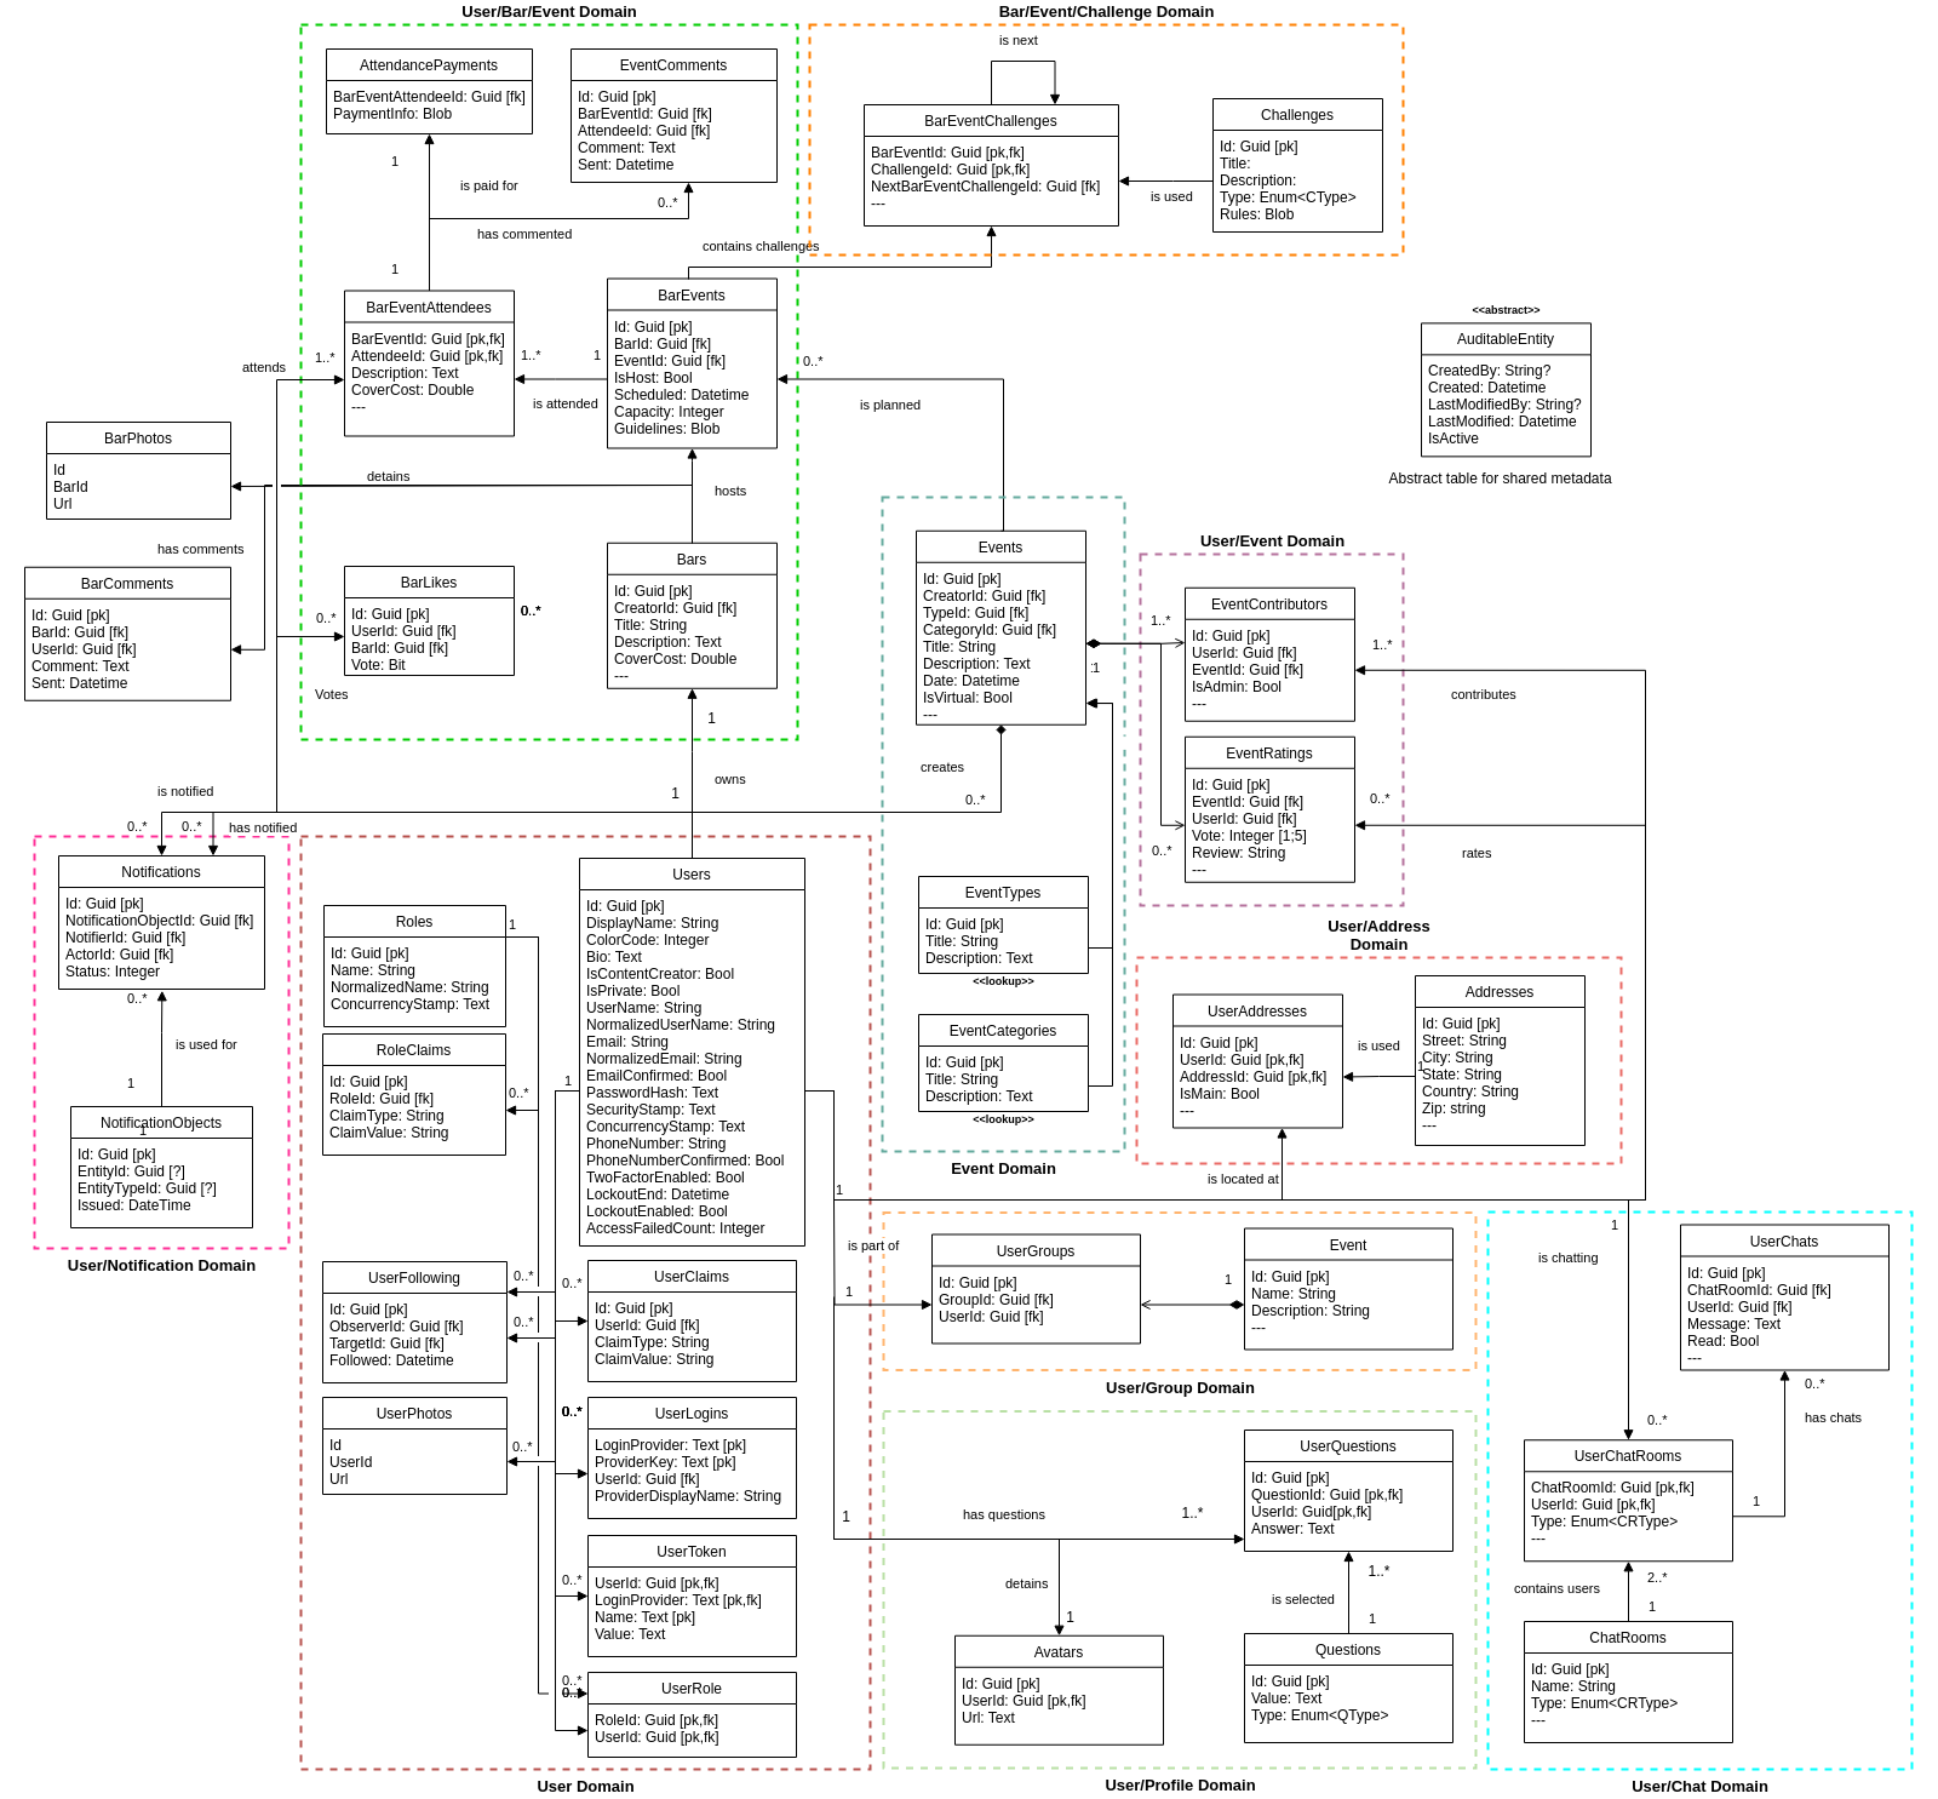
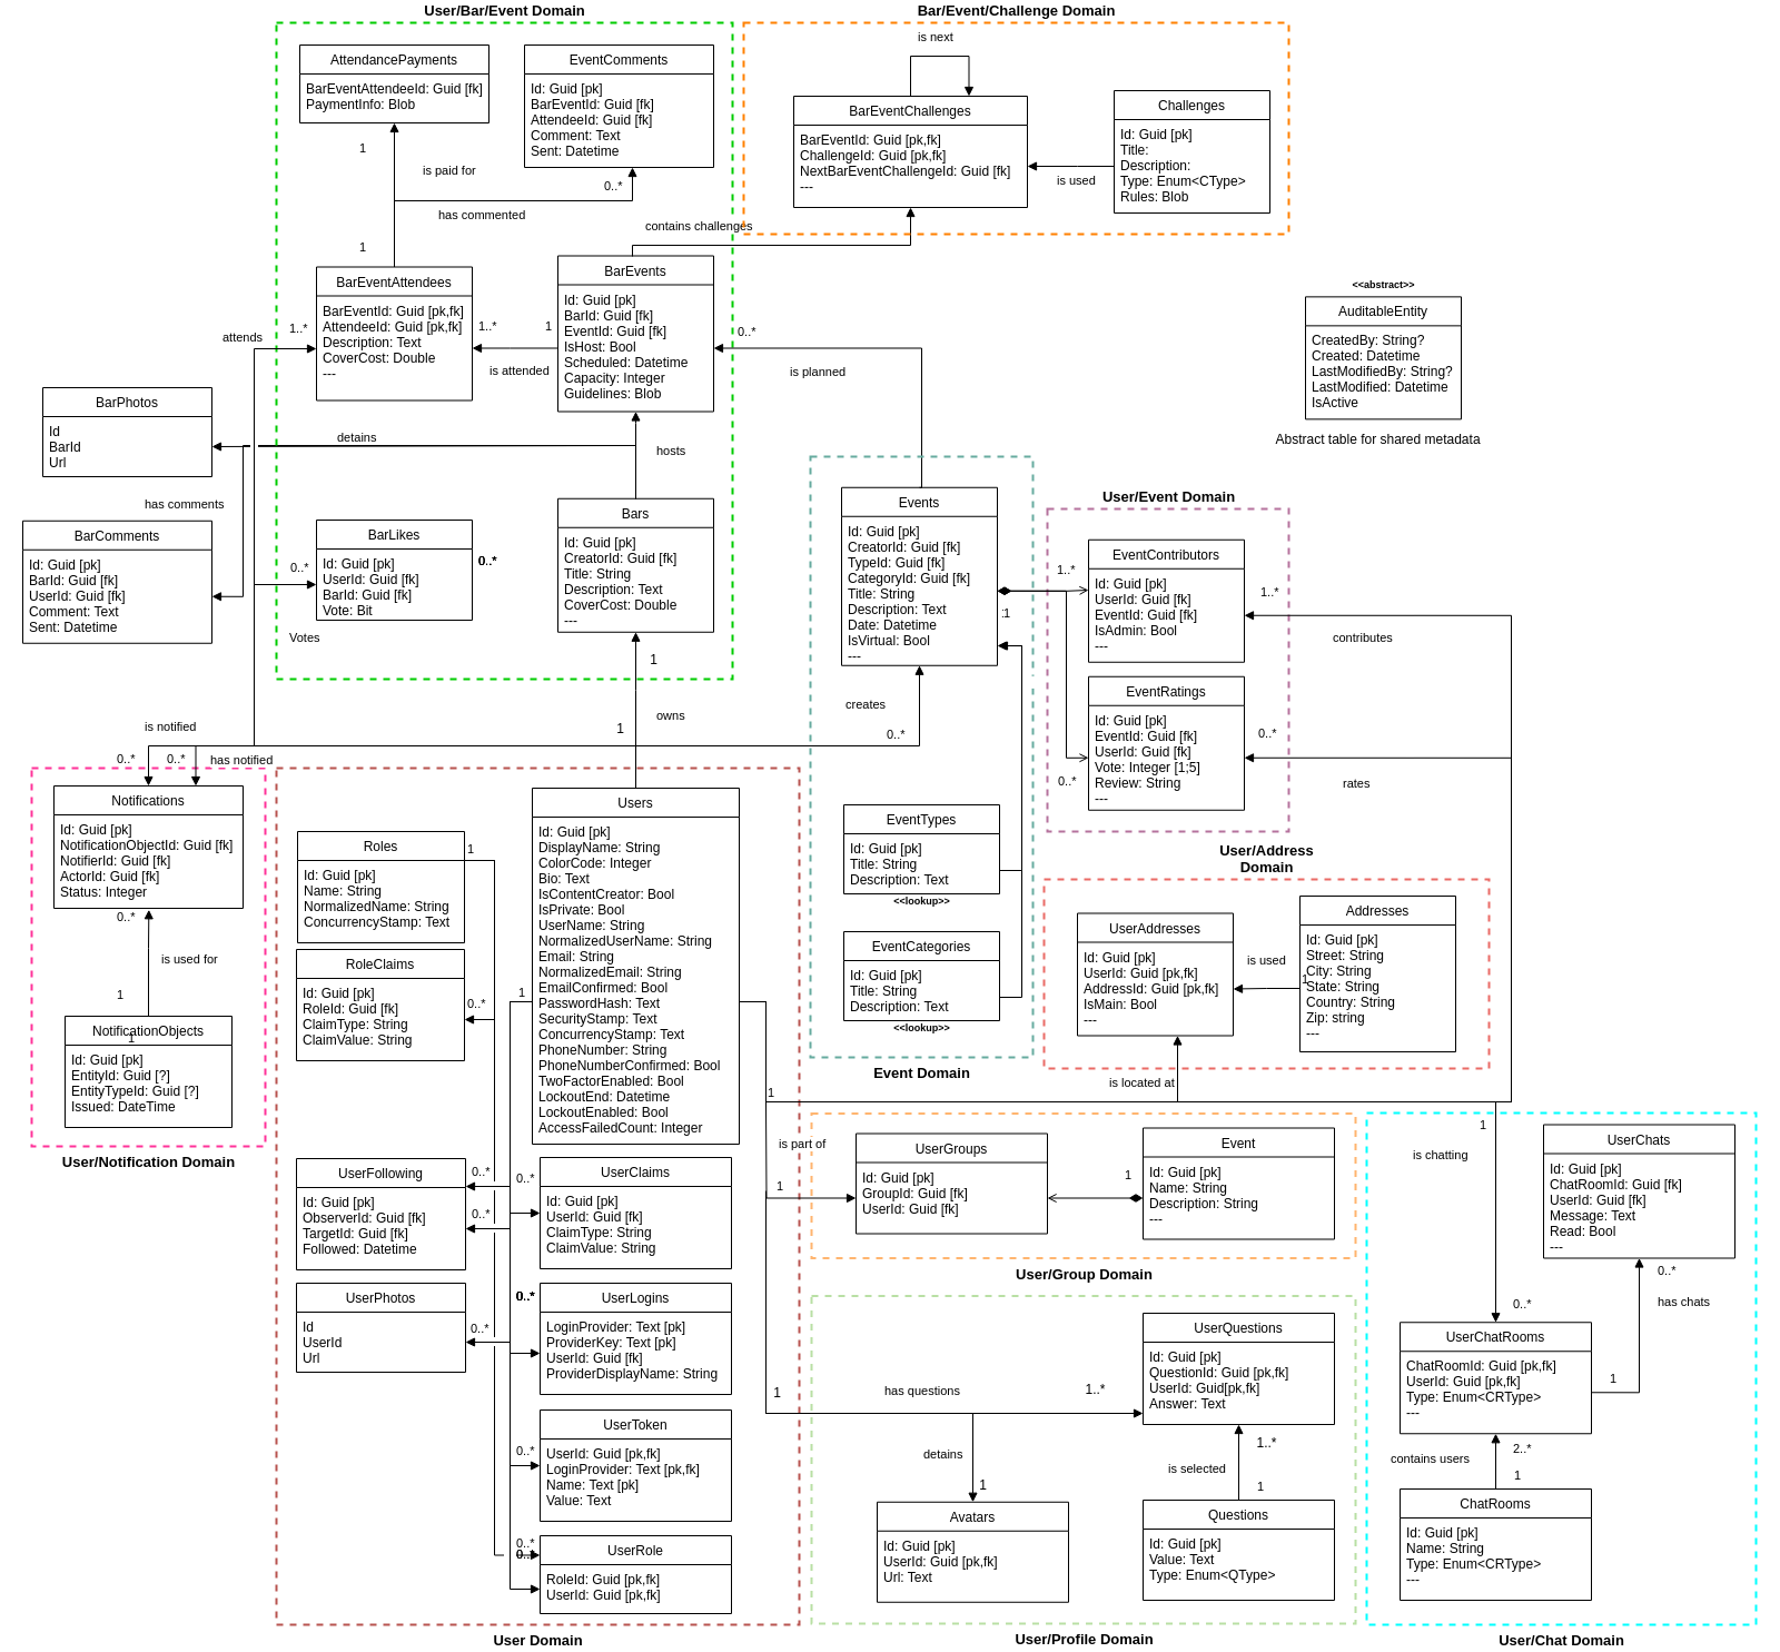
- <mxCell id="33" value="creates" style="endArrow=diamond;endFill=1;html=1;align=left;verticalAlign=top;rounded=0;exitX=0.5;exitY=0;exitDx=0;exitDy=0;edgeStyle=orthogonalEdgeStyle;entryX=0.5;entryY=1;entryDx=0;entryDy=0;" parent="1" source="29" target="31" edge="1"><mxGeometry x="0.232" y="50" relative="1" as="geometry"><mxPoint x="768" y="656" as="sourcePoint" /><mxPoint x="828" y="680" as="targetPoint" /><mxPoint as="offset" /><Array as="points"><mxPoint x="571" y="670" /><mxPoint x="826" y="670" /></Array></mxGeometry></mxCell>
+ <mxCell id="33" value="creates" style="endArrow=block;endFill=1;html=1;align=left;verticalAlign=top;rounded=0;exitX=0.5;exitY=0;exitDx=0;exitDy=0;edgeStyle=orthogonalEdgeStyle;entryX=0.5;entryY=1;entryDx=0;entryDy=0;" parent="1" source="29" target="31" edge="1"><mxGeometry x="0.232" y="50" relative="1" as="geometry"><mxPoint x="768" y="656" as="sourcePoint" /><mxPoint x="828" y="680" as="targetPoint" /><mxPoint as="offset" /><Array as="points"><mxPoint x="571" y="670" /><mxPoint x="826" y="670" /></Array></mxGeometry></mxCell>
